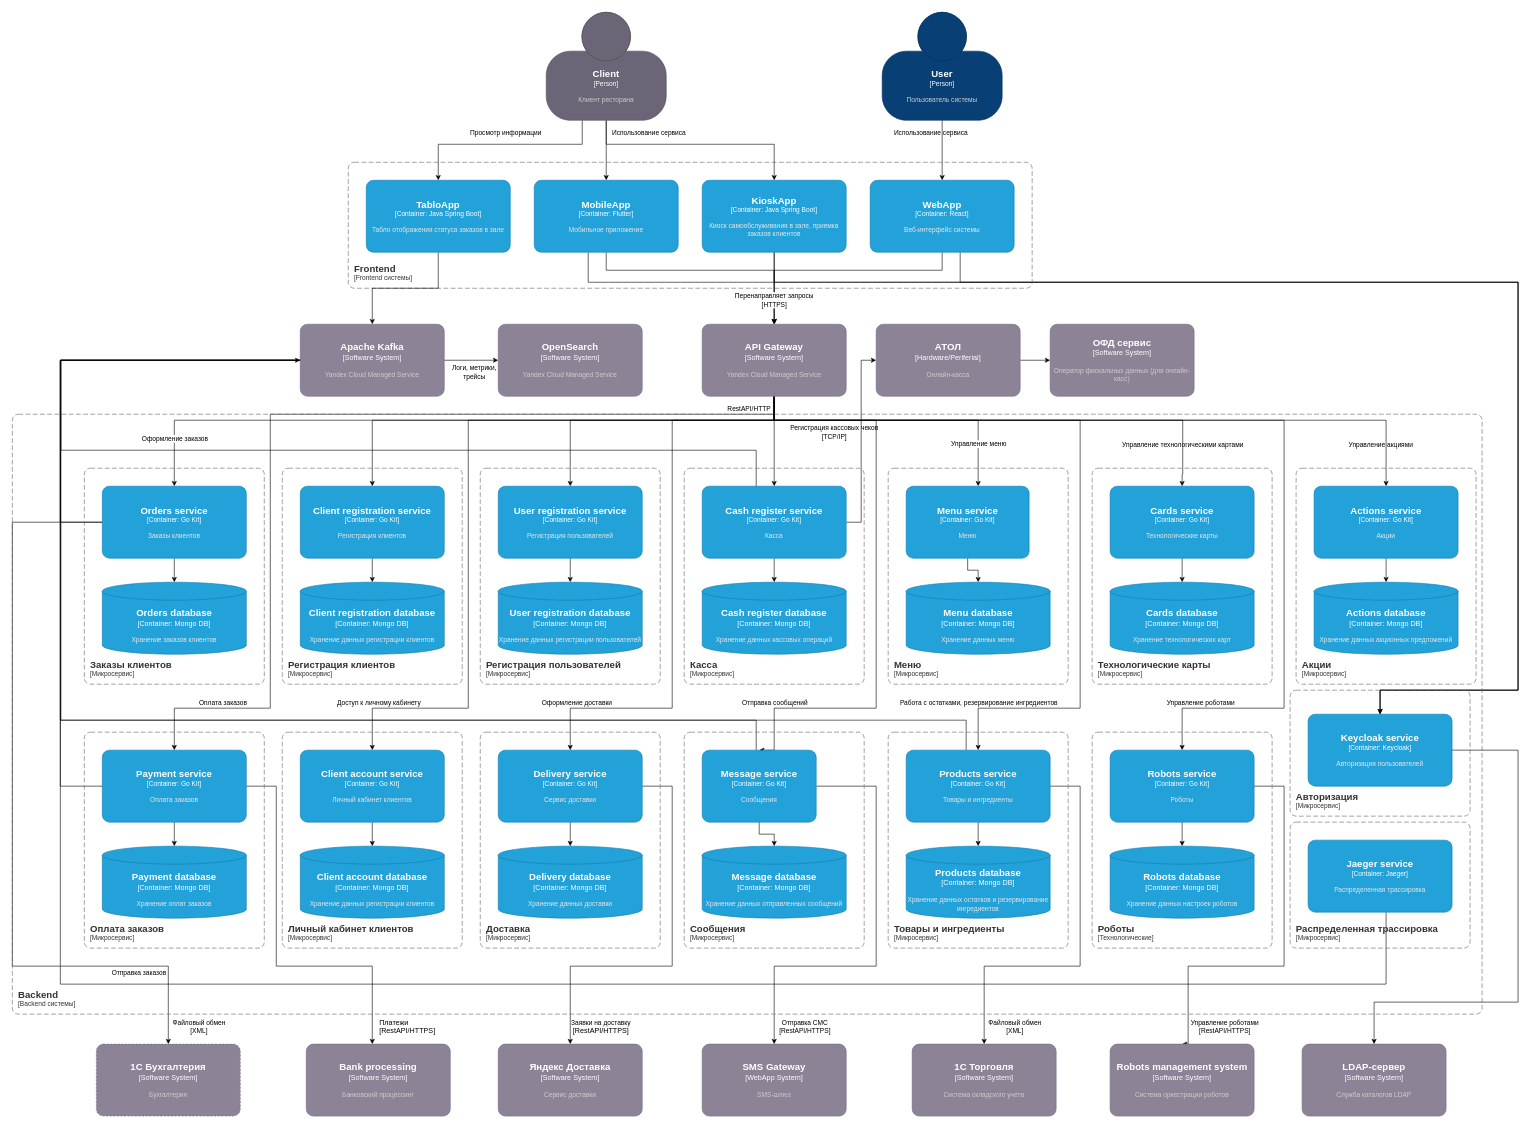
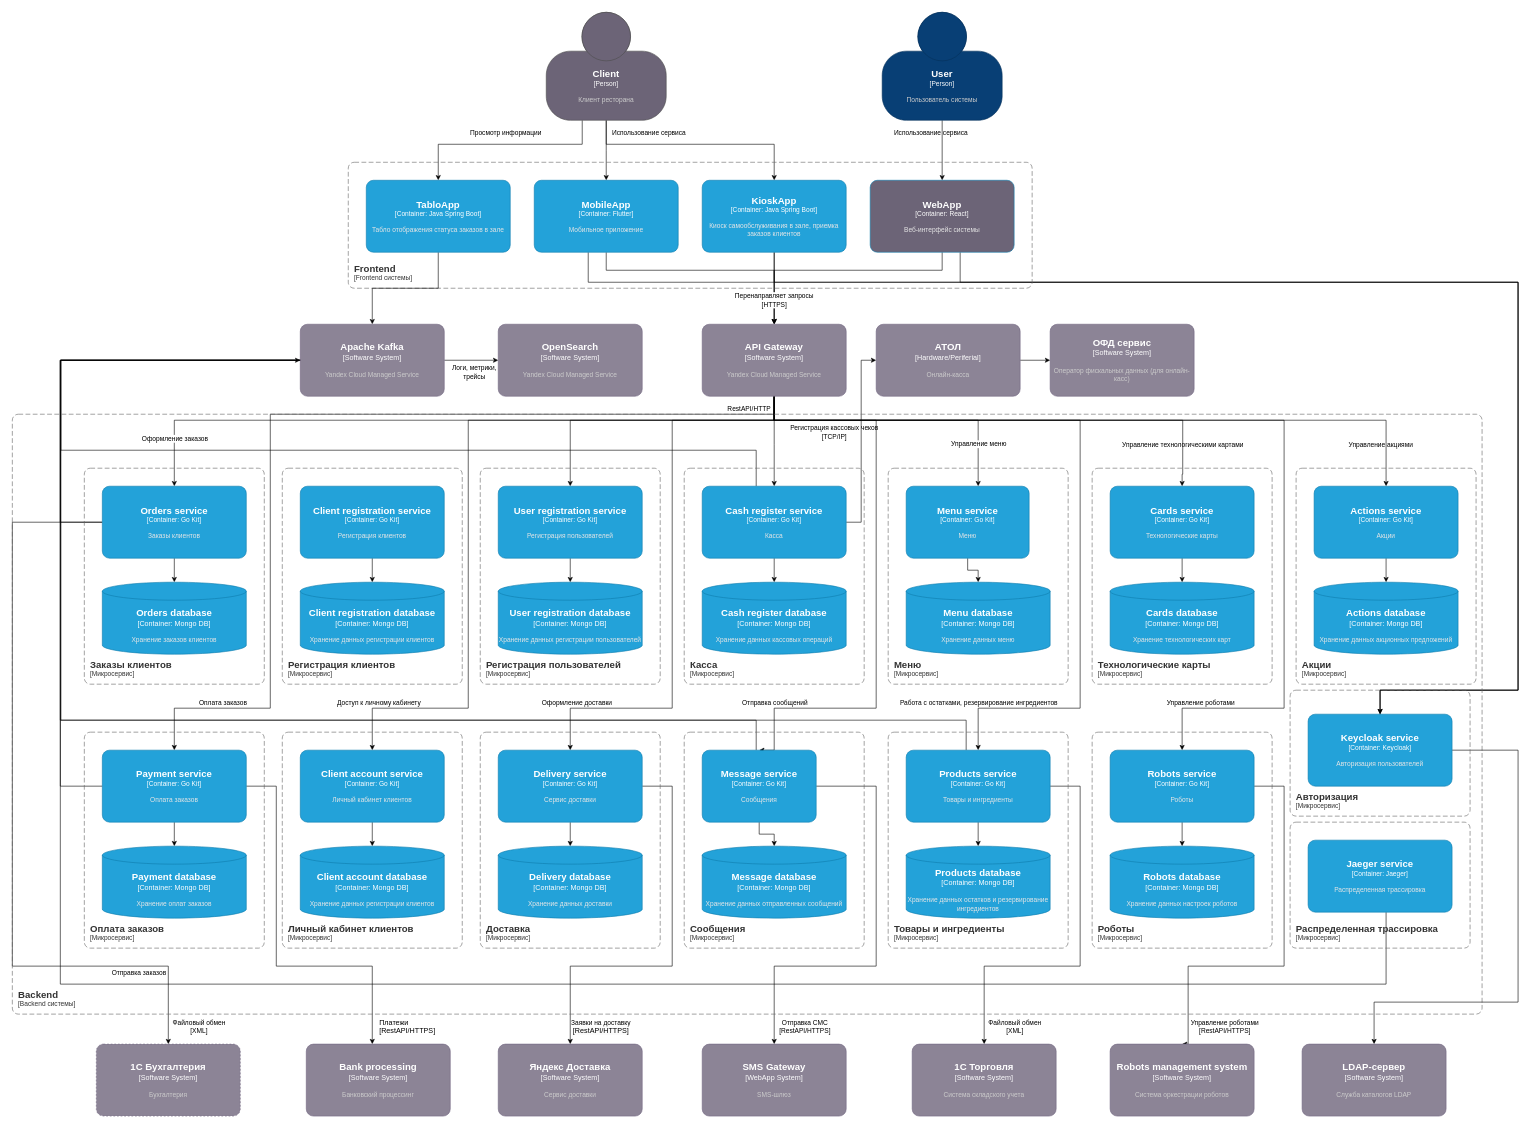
- <mxCell id="16" value="&lt;font style=&quot;font-size: 16px&quot;&gt;&lt;b&gt;WebApp&lt;/b&gt;&lt;/font&gt;&lt;div&gt;[Container: React]&lt;/div&gt;&lt;br&gt;&lt;div&gt;&lt;font style=&quot;font-size: 11px&quot;&gt;&lt;font color=&quot;#E6E6E6&quot;&gt;Веб-интерфейс системы&lt;/font&gt;&lt;/div&gt;" style="rounded=1;whiteSpace=wrap;html=1;fontSize=11;labelBackgroundColor=none;fillColor=#23A2D9;fontColor=#ffffff;align=center;arcSize=10;strokeColor=#0E7DAD;metaEdit=1;resizable=0;points=[[0.25,0,0],[0.5,0,0],[0.75,0,0],[1,0.25,0],[1,0.5,0],[1,0.75,0],[0.75,1,0],[0.5,1,0],[0.25,1,0],[0,0.75,0],[0,0.5,0],[0,0.25,0]];" parent="1" vertex="1"><mxGeometry x="1450" y="300" width="240" height="120" as="geometry" /></mxCell>
+ <mxCell id="16" value="&lt;font style=&quot;font-size: 16px&quot;&gt;&lt;b&gt;WebApp&lt;/b&gt;&lt;/font&gt;&lt;div&gt;[Container: React]&lt;/div&gt;&lt;br&gt;&lt;div&gt;&lt;font style=&quot;font-size: 11px&quot;&gt;&lt;font color=&quot;#E6E6E6&quot;&gt;Веб-интерфейс системы&lt;/font&gt;&lt;/div&gt;" style="rounded=1;whiteSpace=wrap;html=1;fontSize=11;labelBackgroundColor=none;fillColor=#6c6477;fontColor=#ffffff;align=center;arcSize=10;strokeColor=#0E7DAD;metaEdit=1;resizable=0;points=[[0.25,0,0],[0.5,0,0],[0.75,0,0],[1,0.25,0],[1,0.5,0],[1,0.75,0],[0.75,1,0],[0.5,1,0],[0.25,1,0],[0,0.75,0],[0,0.5,0],[0,0.25,0]];" parent="1" vertex="1"><mxGeometry x="1450" y="300" width="240" height="120" as="geometry" /></mxCell>
- <mxCell id="28" style="edgeStyle=orthogonalEdgeStyle;rounded=0;orthogonalLoop=1;jettySize=auto;html=1;" parent="1" source="44" target="67" edge="1"><mxGeometry relative="1" as="geometry"><Array as="points"><mxPoint x="1290" y="700" /><mxPoint x="620" y="700" /></Array></mxGeometry></mxCell>
- <mxCell id="113" value="&lt;font style=&quot;font-size: 16px&quot;&gt;&lt;b&gt;&lt;div style=&quot;text-align: left&quot;&gt;Роботы&lt;/div&gt;&lt;/b&gt;&lt;/font&gt;&lt;div style=&quot;text-align: left&quot;&gt;[Технологические]&lt;/div&gt;" style="rounded=1;fontSize=11;whiteSpace=wrap;html=1;dashed=1;arcSize=20;fillColor=none;strokeColor=#666666;fontColor=#333333;labelBackgroundColor=none;align=left;verticalAlign=bottom;labelBorderColor=none;spacingTop=0;spacing=10;dashPattern=8 4;metaEdit=1;rotatable=0;perimeter=rectanglePerimeter;noLabel=0;labelPadding=0;allowArrows=0;connectable=0;expand=0;recursiveResize=0;editable=1;pointerEvents=0;absoluteArcSize=1;points=[[0.25,0,0],[0.5,0,0],[0.75,0,0],[1,0.25,0],[1,0.5,0],[1,0.75,0],[0.75,1,0],[0.5,1,0],[0.25,1,0],[0,0.75,0],[0,0.5,0],[0,0.25,0]];" parent="1" vertex="1"><mxGeometry x="1820" y="1220" width="300" height="360" as="geometry" /></mxCell>
+ <mxCell id="113" value="&lt;font style=&quot;font-size: 16px&quot;&gt;&lt;b&gt;&lt;div style=&quot;text-align: left&quot;&gt;Роботы&lt;/div&gt;&lt;/b&gt;&lt;/font&gt;&lt;div style=&quot;text-align: left&quot;&gt;[Микросервис]&lt;/div&gt;" style="rounded=1;fontSize=11;whiteSpace=wrap;html=1;dashed=1;arcSize=20;fillColor=none;strokeColor=#666666;fontColor=#333333;labelBackgroundColor=none;align=left;verticalAlign=bottom;labelBorderColor=none;spacingTop=0;spacing=10;dashPattern=8 4;metaEdit=1;rotatable=0;perimeter=rectanglePerimeter;noLabel=0;labelPadding=0;allowArrows=0;connectable=0;expand=0;recursiveResize=0;editable=1;pointerEvents=0;absoluteArcSize=1;points=[[0.25,0,0],[0.5,0,0],[0.75,0,0],[1,0.25,0],[1,0.5,0],[1,0.75,0],[0.75,1,0],[0.5,1,0],[0.25,1,0],[0,0.75,0],[0,0.5,0],[0,0.25,0]];" parent="1" vertex="1"><mxGeometry x="1820" y="1220" width="300" height="360" as="geometry" /></mxCell>
